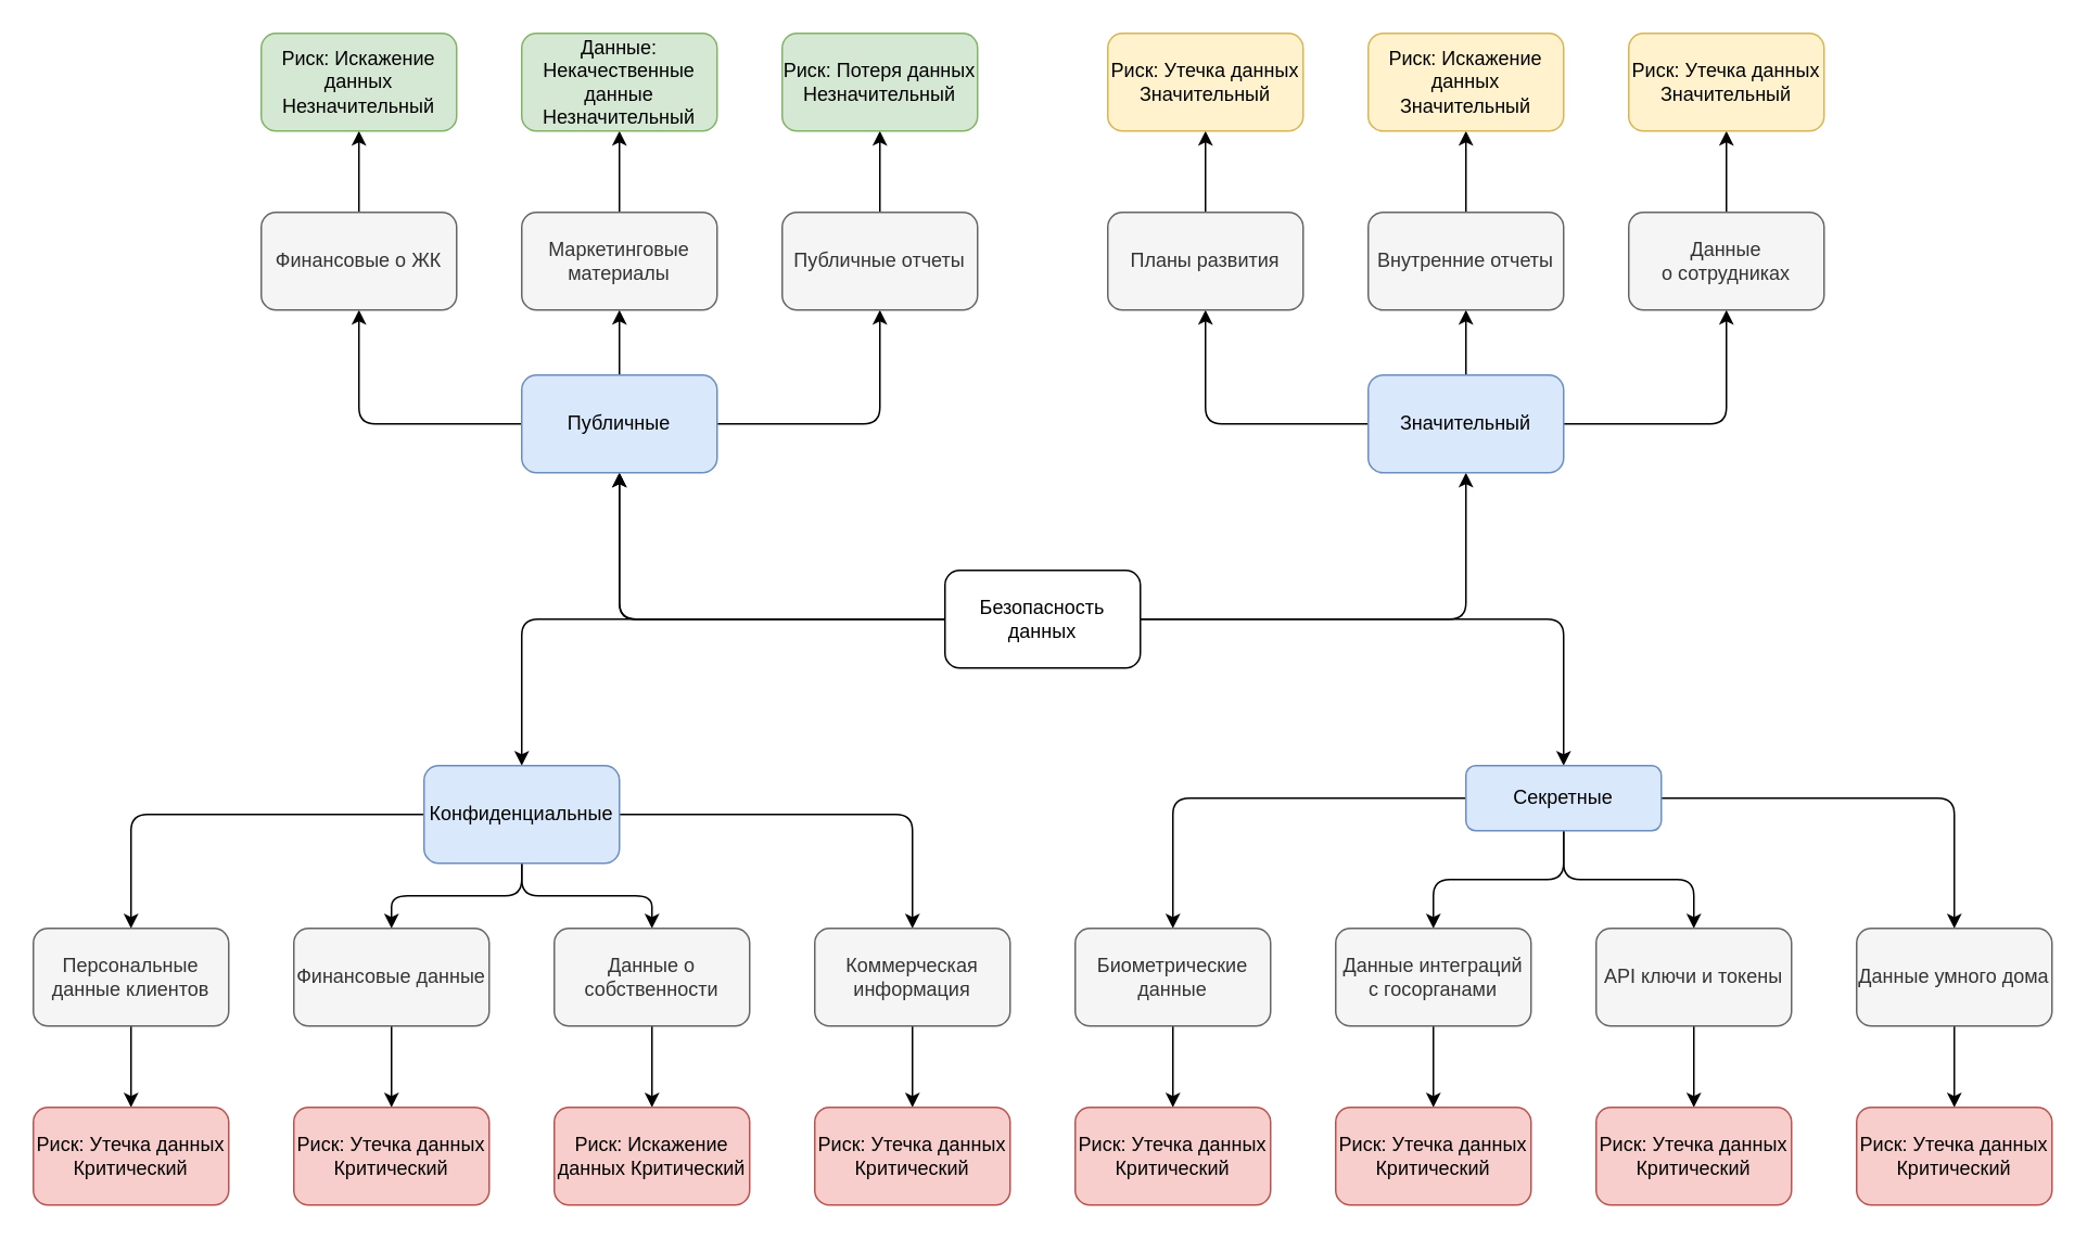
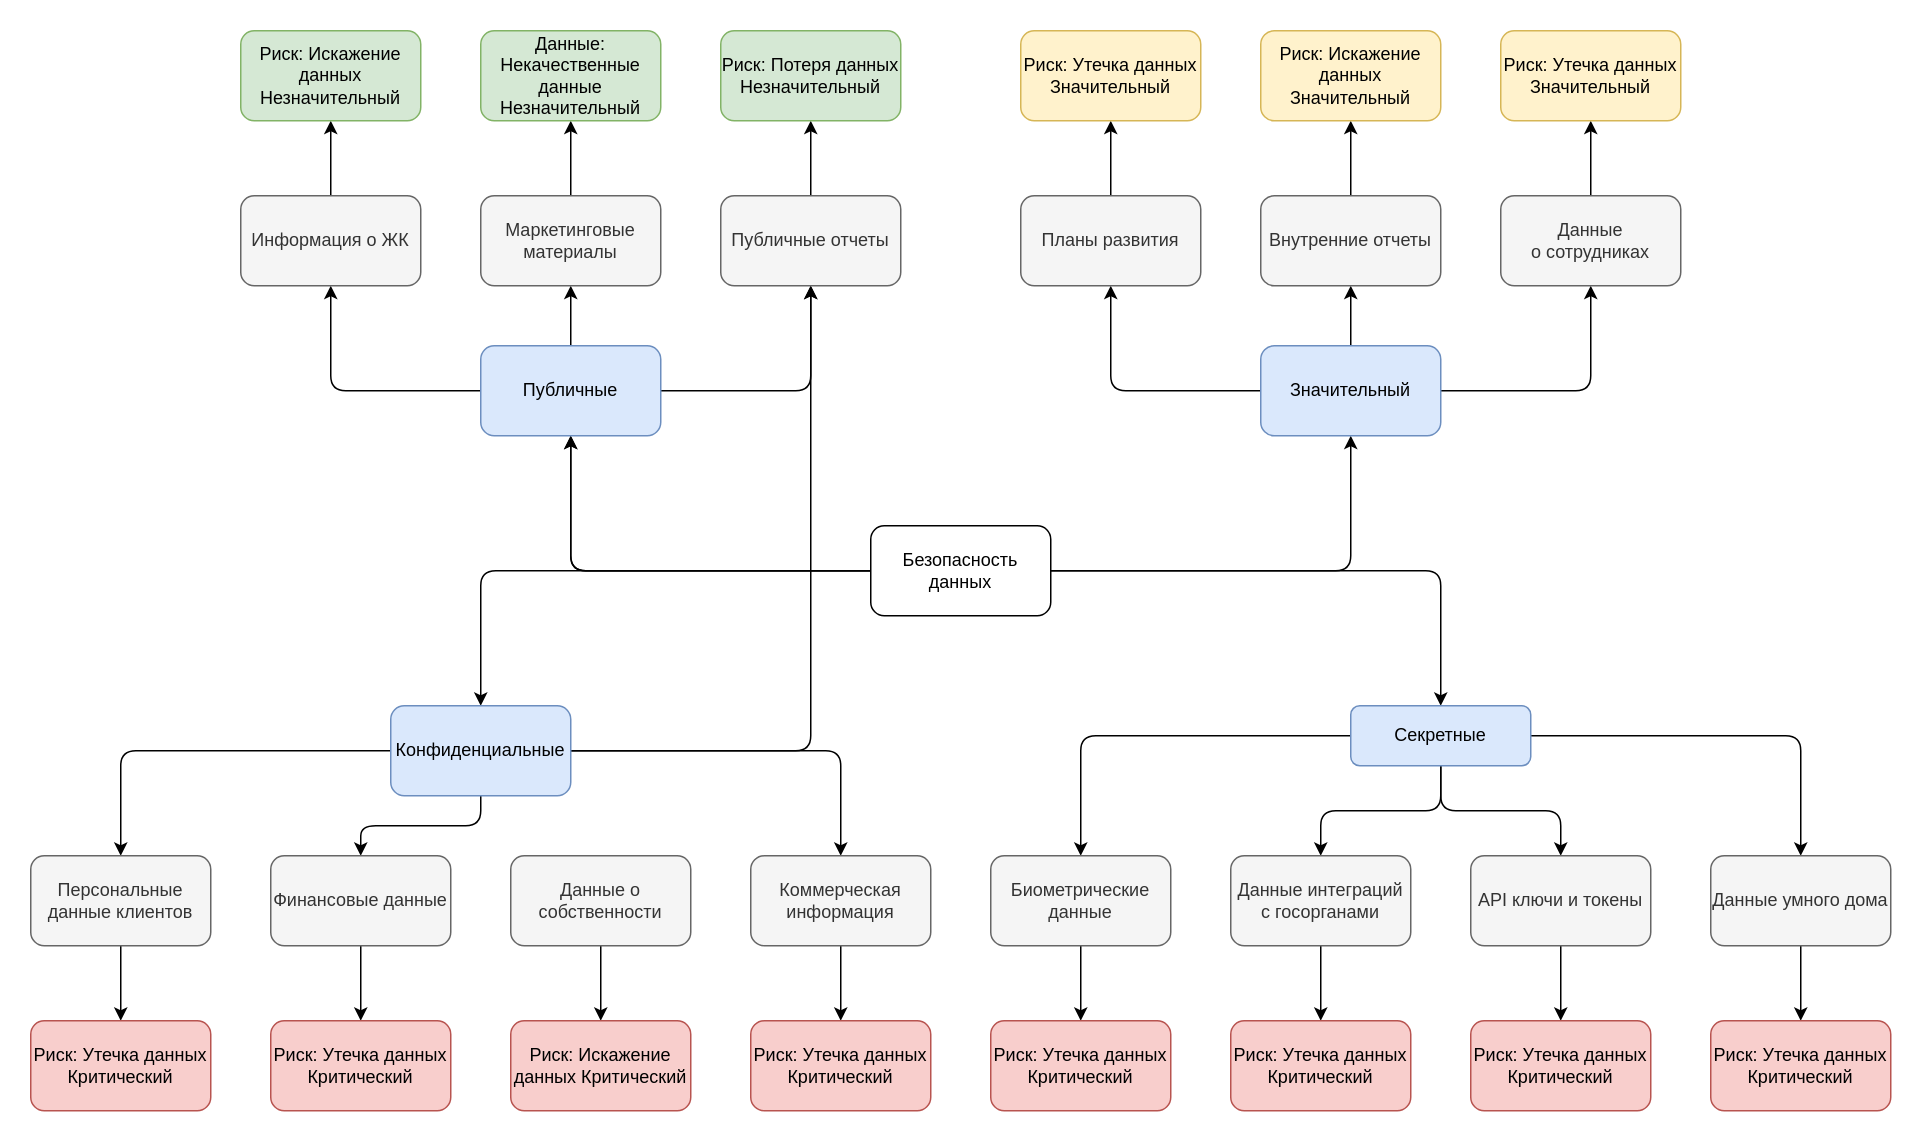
- <mxCell id="27" value="Финансовые о ЖК" style="whiteSpace=wrap;html=1;fillColor=#f5f5f5;strokeColor=#666666;rounded=1;fontColor=#333333;" vertex="1" parent="1"><mxGeometry x="160" y="130" width="120" height="60" as="geometry" /></mxCell>
+ <mxCell id="27" value="Информация о ЖК" style="whiteSpace=wrap;html=1;fillColor=#f5f5f5;strokeColor=#666666;rounded=1;fontColor=#333333;" vertex="1" parent="1"><mxGeometry x="160" y="130" width="120" height="60" as="geometry" /></mxCell>
- <mxCell id="18" style="edgeStyle=orthogonalEdgeStyle;rounded=1;orthogonalLoop=1;jettySize=auto;html=1;" edge="1" parent="1" source="20" target="49"><mxGeometry relative="1" as="geometry" /></mxCell>
+ <mxCell id="18" style="edgeStyle=orthogonalEdgeStyle;rounded=1;orthogonalLoop=1;jettySize=auto;html=1;" edge="1" parent="1" source="20" target="31"><mxGeometry relative="1" as="geometry" /></mxCell>
